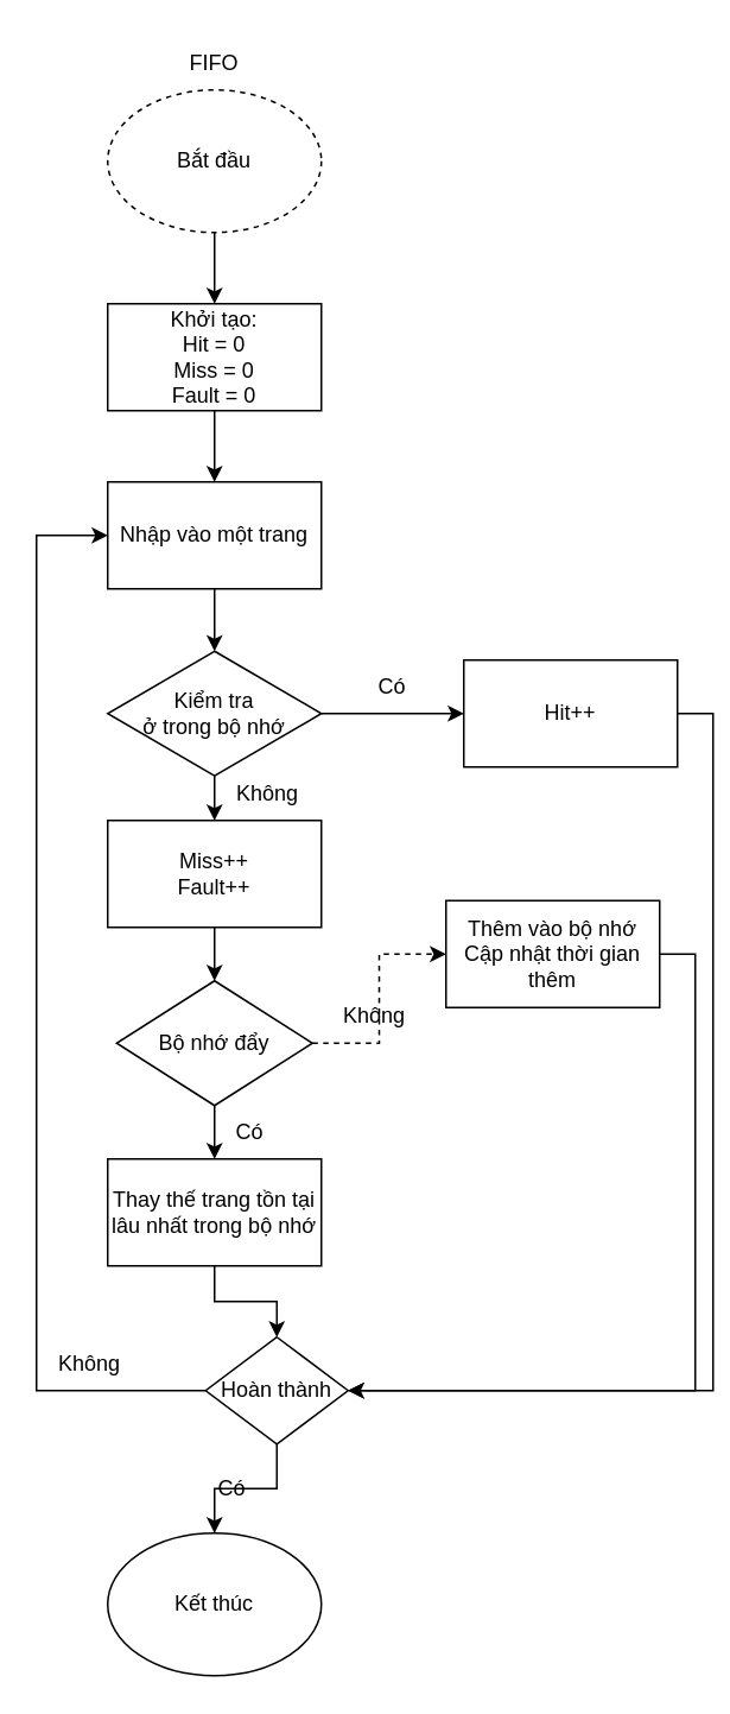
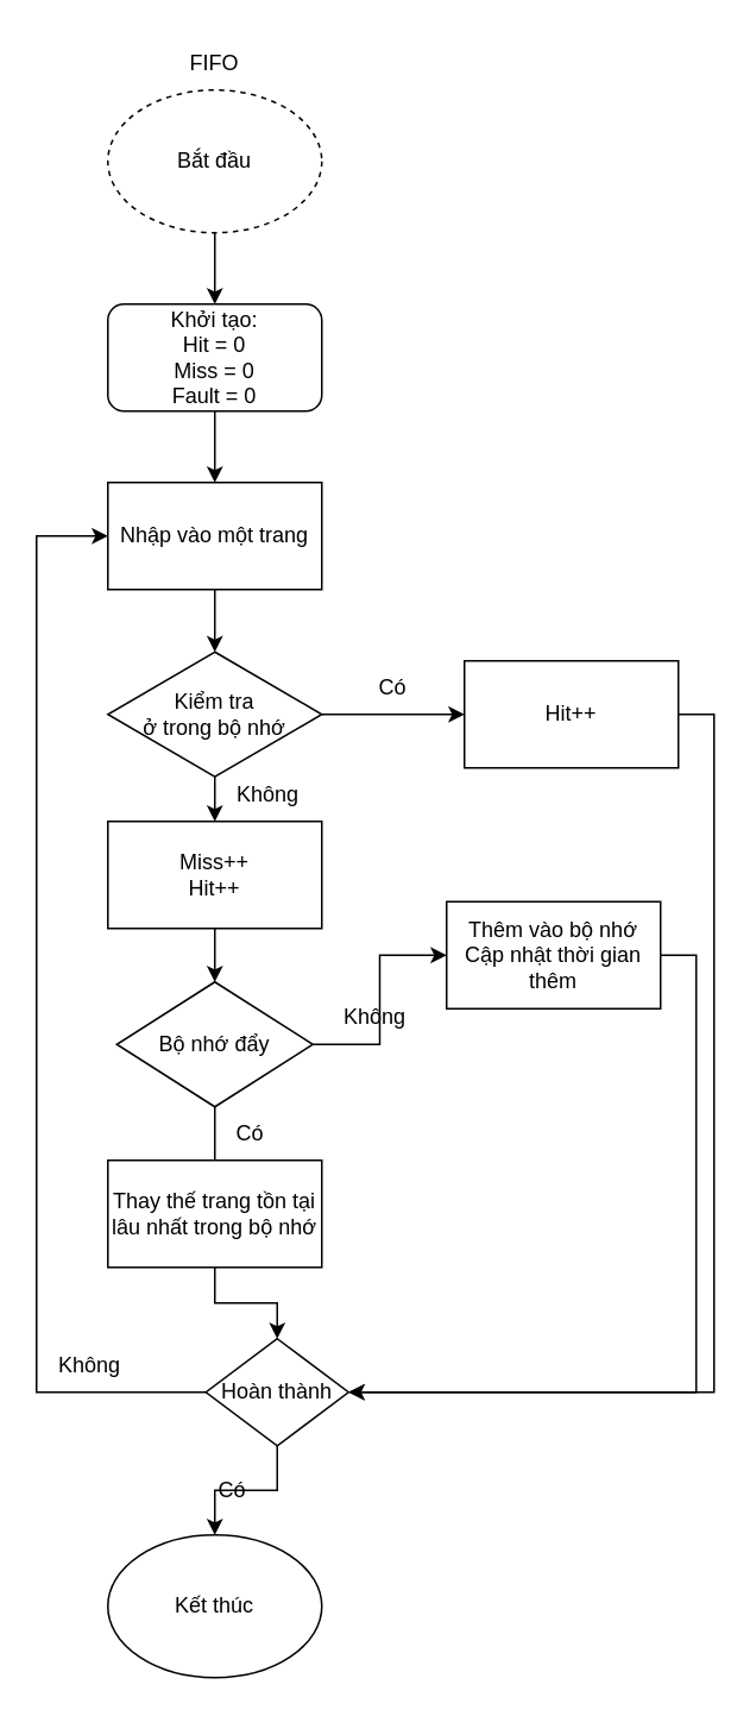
- <mxCell id="5" value="Khởi tạo:&lt;br&gt;Hit = 0&lt;br&gt;Miss = 0&lt;br&gt;Fault = 0" style="rounded=0;whiteSpace=wrap;html=1;" parent="1" vertex="1"><mxGeometry x="60" y="170" width="120" height="60" as="geometry" /></mxCell>
+ <mxCell id="5" value="Khởi tạo:&lt;br&gt;Hit = 0&lt;br&gt;Miss = 0&lt;br&gt;Fault = 0" style="whiteSpace=wrap;html=1;rounded=1;" parent="1" vertex="1"><mxGeometry x="60" y="170" width="120" height="60" as="geometry" /></mxCell>
- <mxCell id="14" value="Miss++&lt;br&gt;Fault++" style="rounded=0;whiteSpace=wrap;html=1;" parent="1" vertex="1"><mxGeometry x="60" y="460" width="120" height="60" as="geometry" /></mxCell>
+ <mxCell id="14" value="Miss++&lt;br&gt;Hit++" style="rounded=0;whiteSpace=wrap;html=1;" parent="1" vertex="1"><mxGeometry x="60" y="460" width="120" height="60" as="geometry" /></mxCell>
- <mxCell id="16" style="edgeStyle=orthogonalEdgeStyle;rounded=0;orthogonalLoop=1;jettySize=auto;html=1;exitX=1;exitY=0.5;exitDx=0;exitDy=0;entryX=0;entryY=0.5;entryDx=0;entryDy=0;dashed=1;" parent="1" source="17" target="19" edge="1"><mxGeometry relative="1" as="geometry" /></mxCell>
+ <mxCell id="16" style="edgeStyle=orthogonalEdgeStyle;rounded=0;orthogonalLoop=1;jettySize=auto;html=1;exitX=1;exitY=0.5;exitDx=0;exitDy=0;entryX=0;entryY=0.5;entryDx=0;entryDy=0;" parent="1" source="17" target="19" edge="1"><mxGeometry relative="1" as="geometry" /></mxCell>
- <mxCell id="15" style="edgeStyle=orthogonalEdgeStyle;rounded=0;orthogonalLoop=1;jettySize=auto;html=1;exitX=0.5;exitY=1;exitDx=0;exitDy=0;entryX=0.5;entryY=0;entryDx=0;entryDy=0;" parent="1" source="17" target="21" edge="1"><mxGeometry relative="1" as="geometry" /></mxCell>
+ <mxCell id="15" style="edgeStyle=orthogonalEdgeStyle;rounded=0;orthogonalLoop=1;jettySize=auto;html=1;exitX=0.5;exitY=1;exitDx=0;exitDy=0;entryX=0.5;entryY=0;entryDx=0;entryDy=0;endArrow=none;" parent="1" source="17" target="21" edge="1"><mxGeometry relative="1" as="geometry" /></mxCell>
